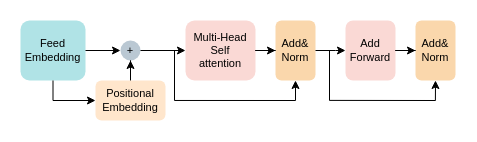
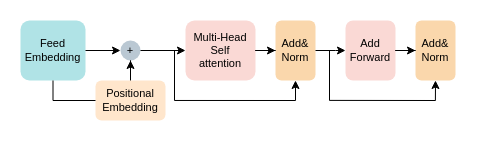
- <mxCell id="13" value="" style="edgeStyle=orthogonalEdgeStyle;rounded=0;orthogonalLoop=1;jettySize=auto;entryX=0;entryY=0.5;entryDx=0;entryDy=0;fontFamily=Helvetica;fontSize=11;" edge="1" parent="11" source="2" target="5"><mxGeometry relative="1" as="geometry"><Array as="points"><mxPoint y="50" /></Array></mxGeometry></mxCell>
+ <mxCell id="13" value="" style="edgeStyle=orthogonalEdgeStyle;rounded=0;orthogonalLoop=1;jettySize=auto;entryX=0;entryY=0.5;entryDx=0;entryDy=0;fontFamily=Helvetica;fontSize=11;endArrow=none;" edge="1" parent="11" source="2" target="5"><mxGeometry relative="1" as="geometry"><Array as="points"><mxPoint y="50" /></Array></mxGeometry></mxCell>
